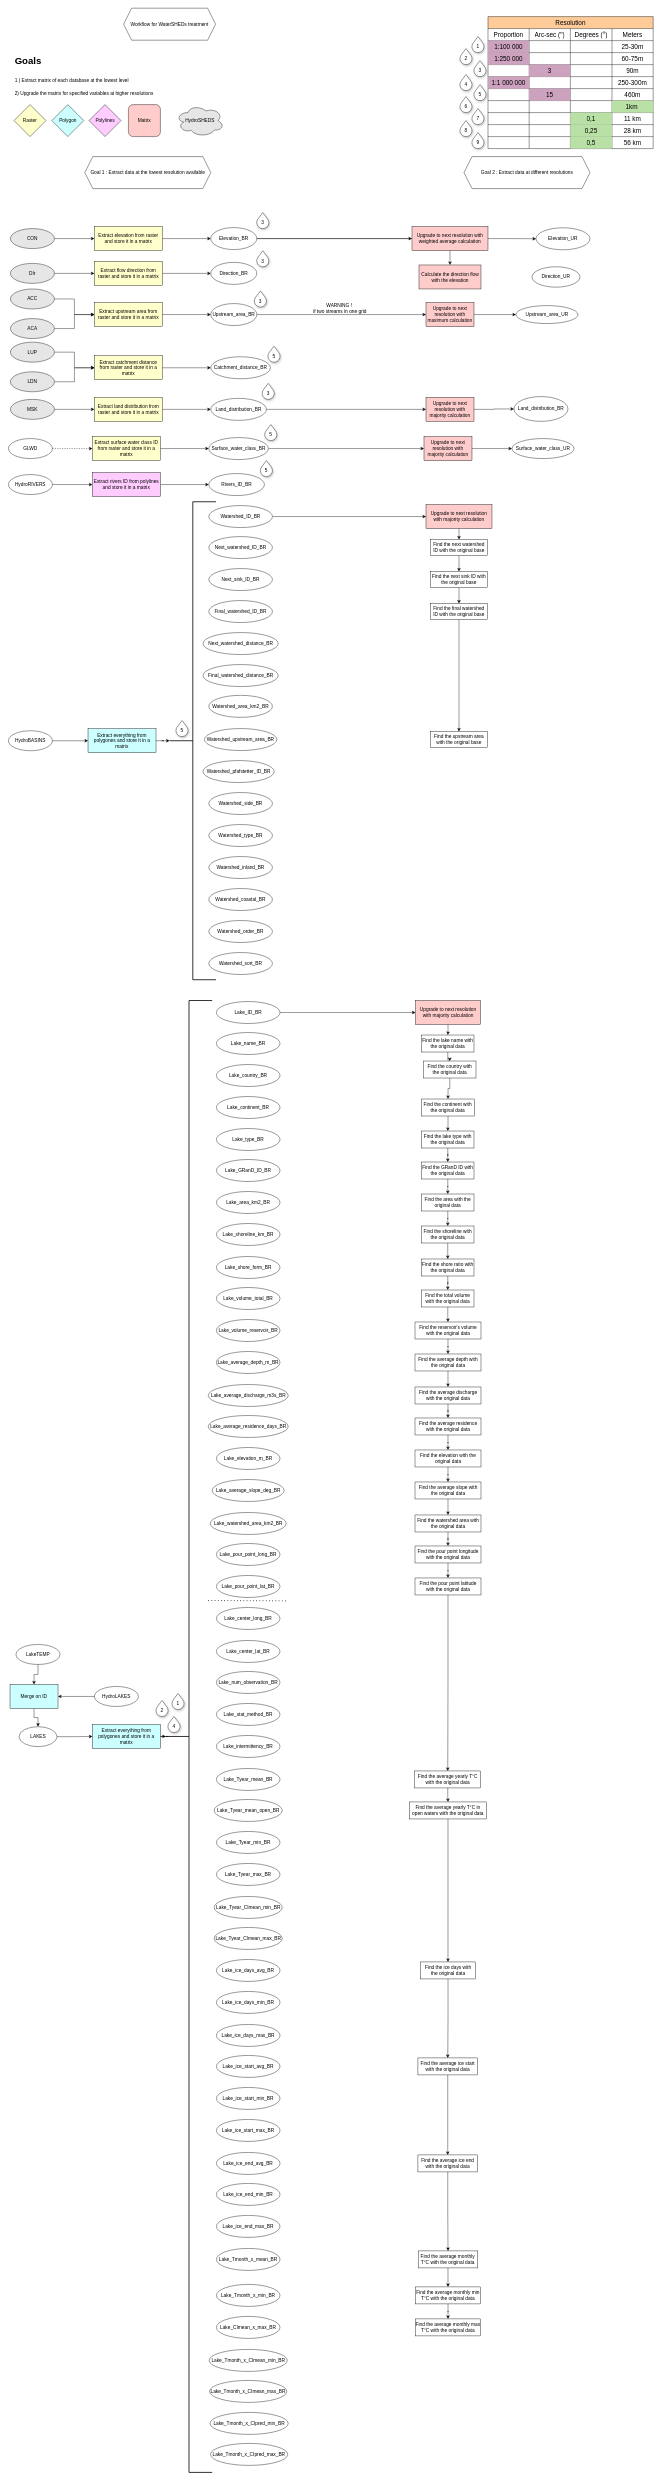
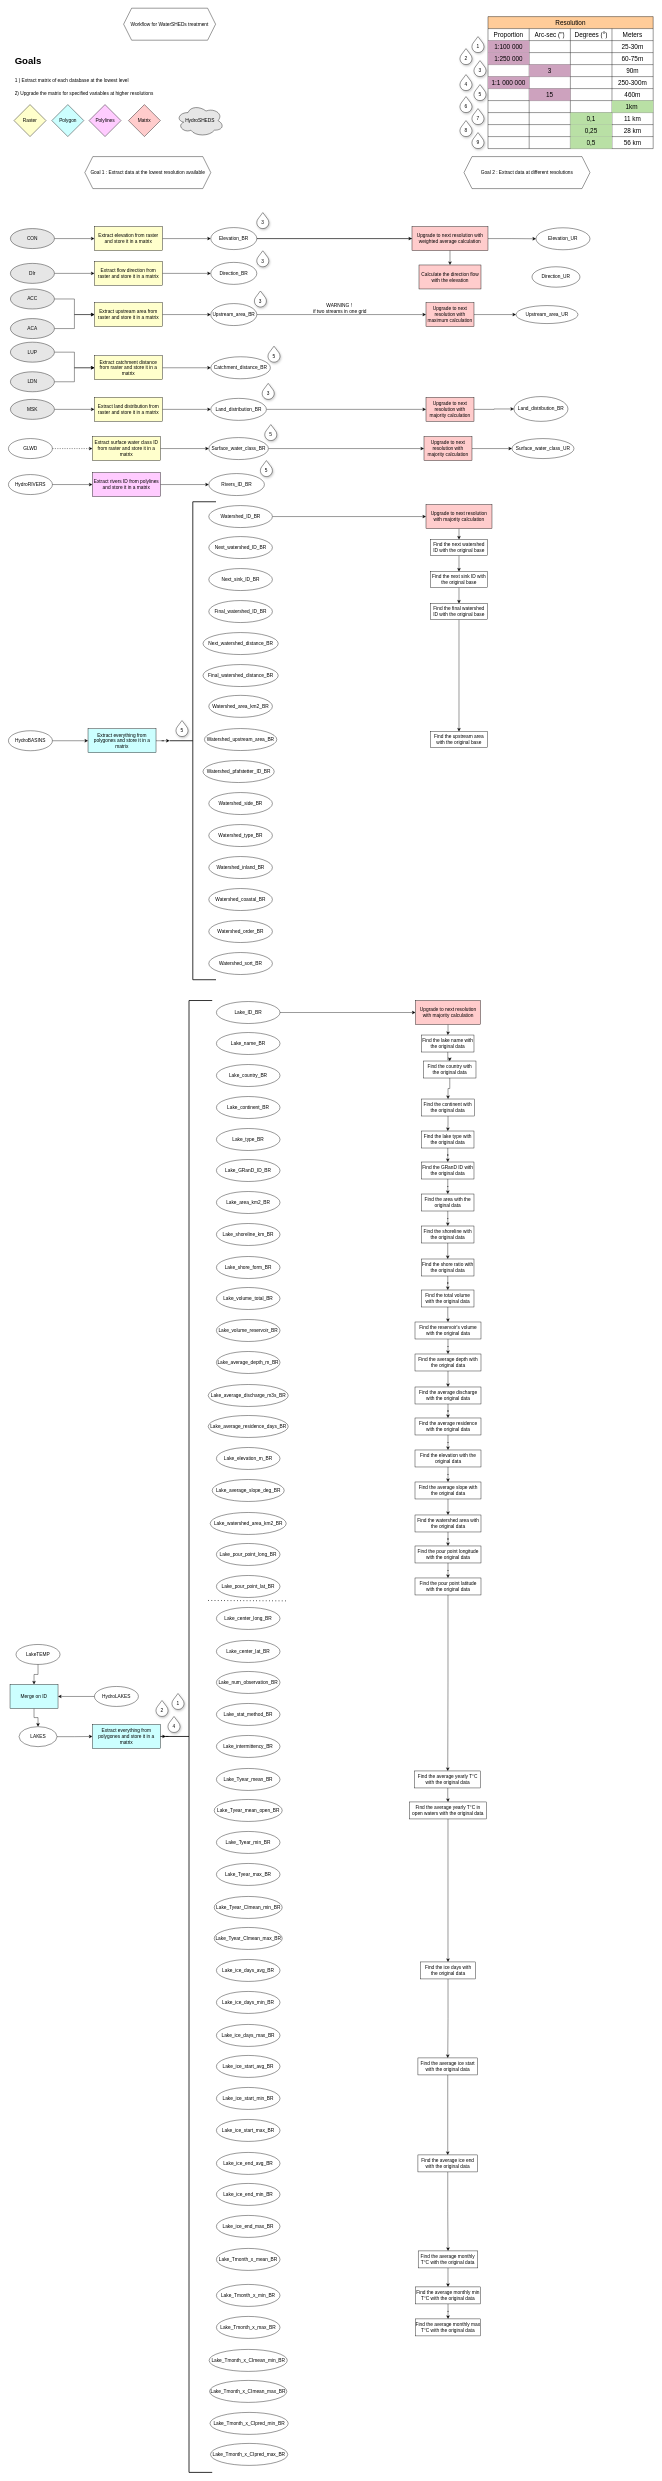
- <mxCell id="199" value="Matrix" style="whiteSpace=wrap;html=1;fillColor=#FFCCCC;rounded=1;" parent="1" vertex="1"><mxGeometry x="320" y="261" width="80" height="80" as="geometry" /></mxCell>
+ <mxCell id="199" value="Matrix" style="rhombus;whiteSpace=wrap;html=1;fillColor=#FFCCCC;" parent="1" vertex="1"><mxGeometry x="320" y="261" width="80" height="80" as="geometry" /></mxCell>
- <mxCell id="186" value="Lake_CImean_x_max_BR" style="ellipse;whiteSpace=wrap;html=1;rounded=0;" parent="1" vertex="1"><mxGeometry x="540" y="5791" width="159" height="55" as="geometry" /></mxCell>
+ <mxCell id="186" value="Lake_Tmonth_x_max_BR" style="ellipse;whiteSpace=wrap;html=1;rounded=0;" parent="1" vertex="1"><mxGeometry x="540" y="5791" width="159" height="55" as="geometry" /></mxCell>
